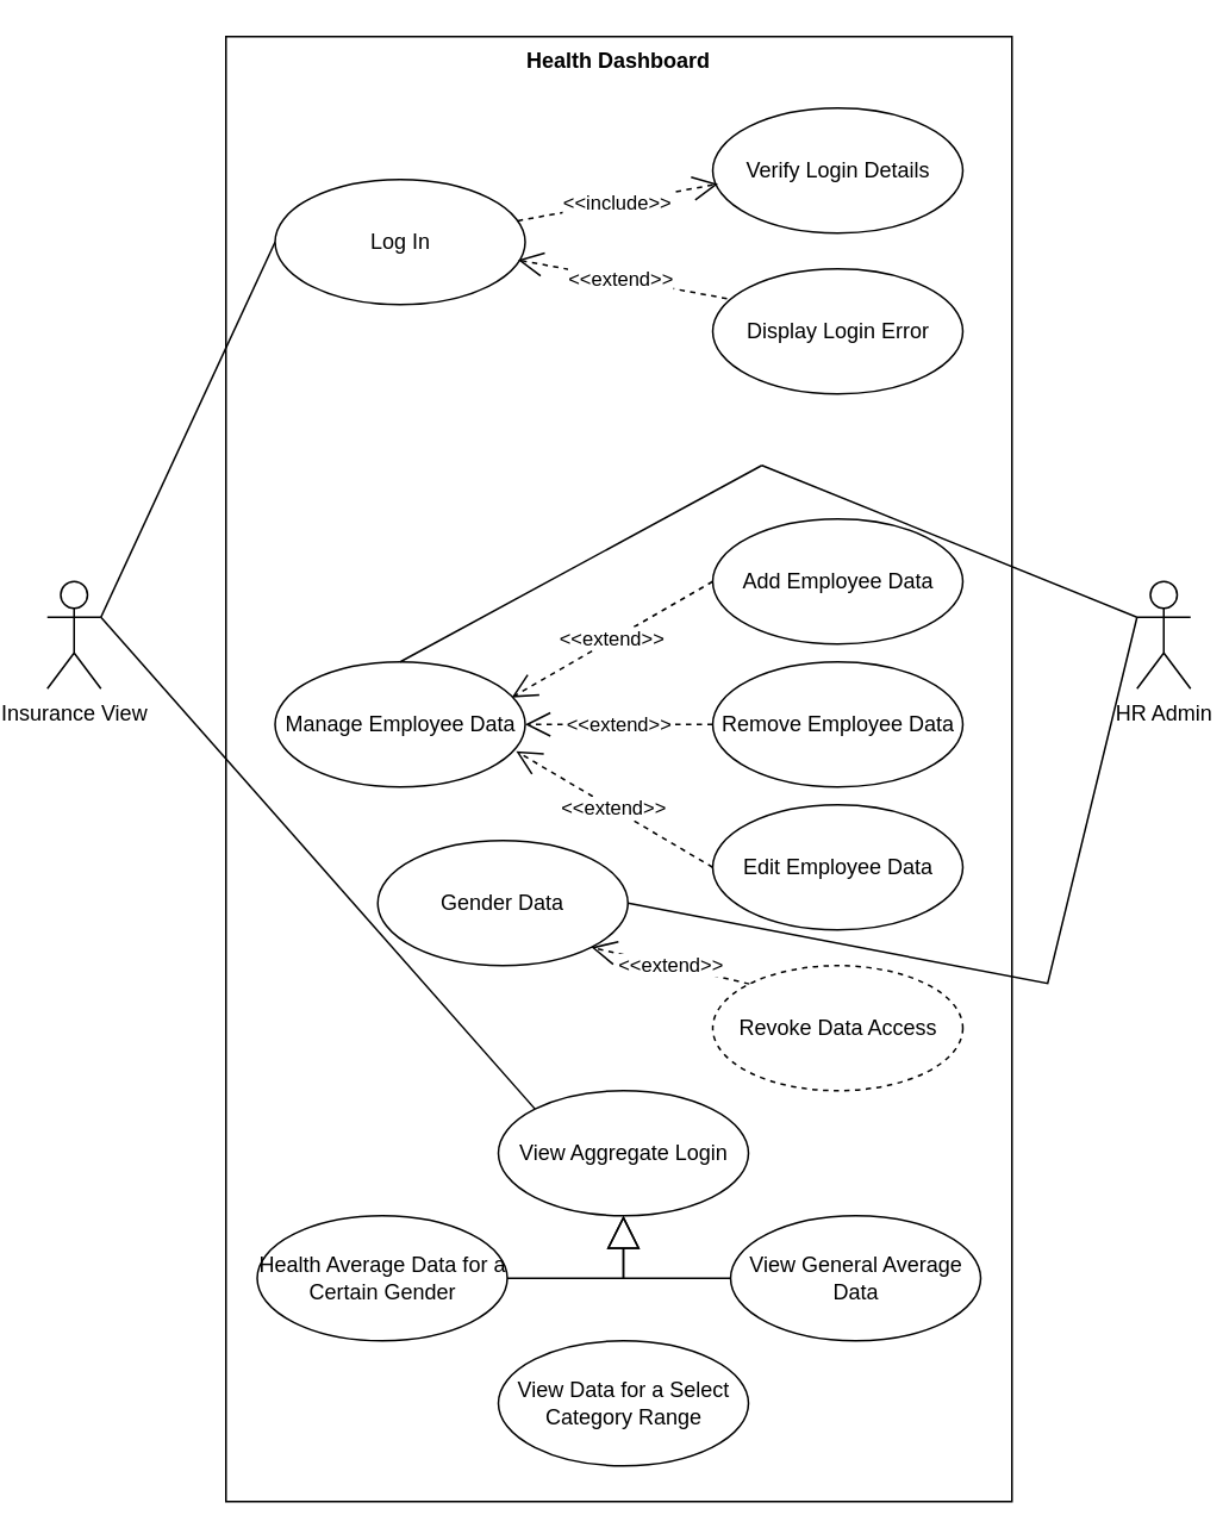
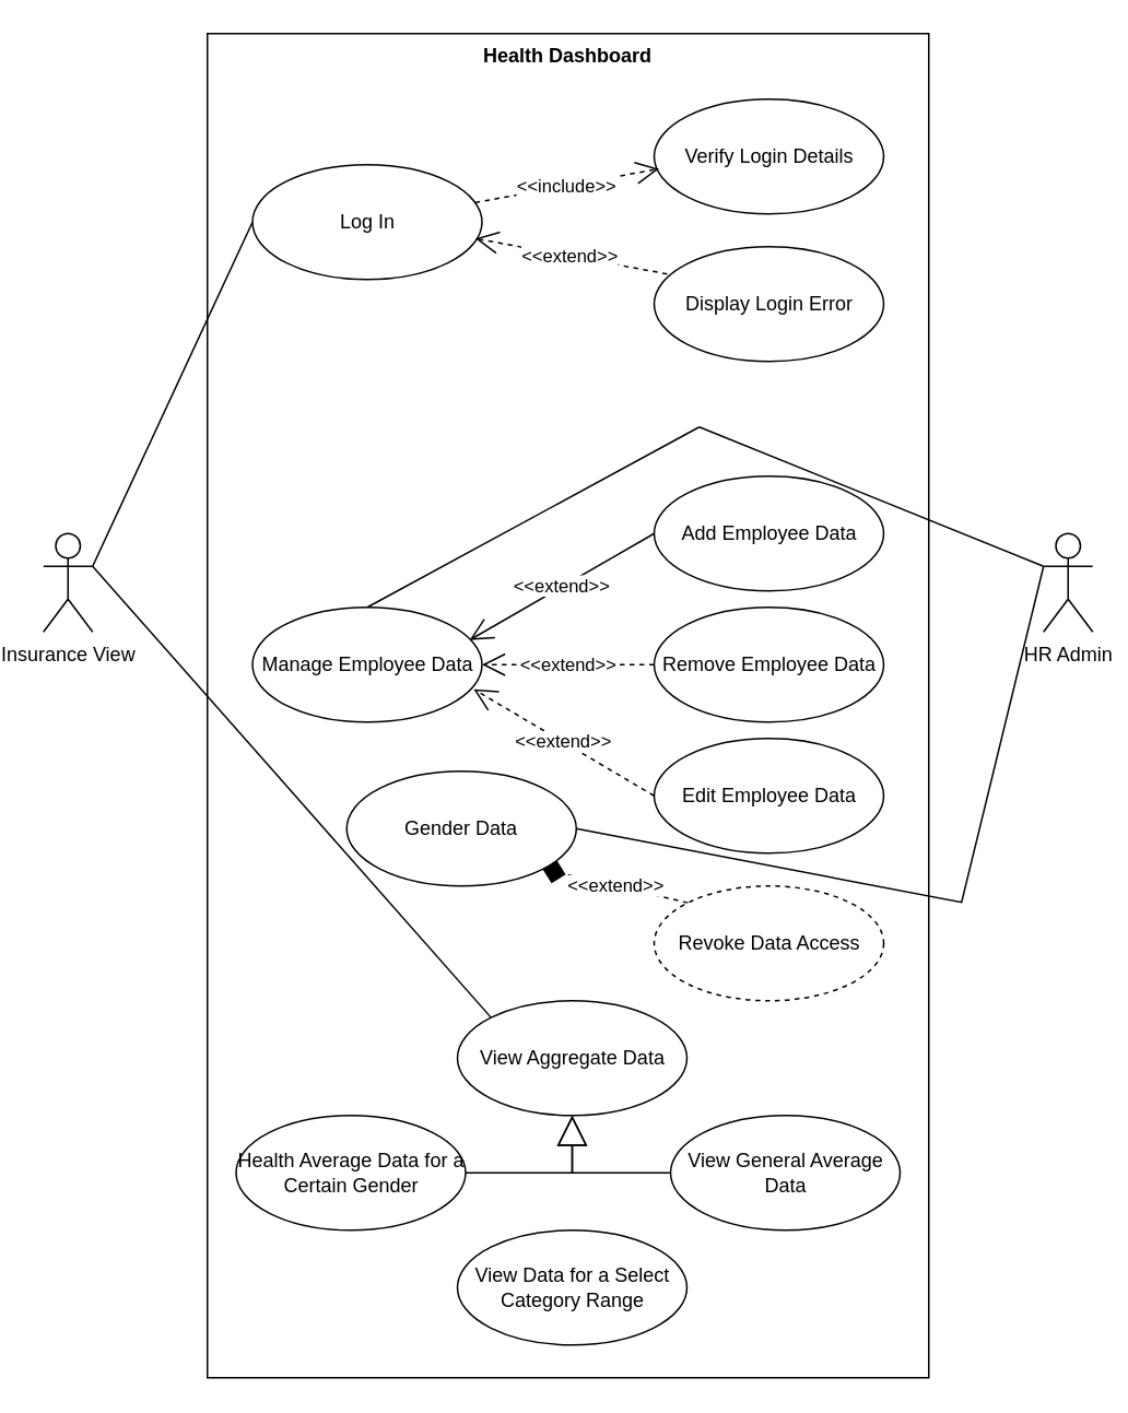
- <mxCell id="17" value="&amp;lt;&amp;lt;extend&amp;gt;&amp;gt;" style="endArrow=open;endSize=12;dashed=1;html=1;rounded=0;exitX=0;exitY=0.5;exitDx=0;exitDy=0;entryX=0.946;entryY=0.285;entryDx=0;entryDy=0;entryPerimeter=0;" edge="1" parent="1" source="10" target="7"><mxGeometry width="160" relative="1" as="geometry"><mxPoint x="379.54" y="360" as="sourcePoint" /><mxPoint x="262.5" y="338.35" as="targetPoint" /></mxGeometry></mxCell>
+ <mxCell id="17" value="&amp;lt;&amp;lt;extend&amp;gt;&amp;gt;" style="endArrow=open;endSize=12;dashed=0;html=1;rounded=0;exitX=0;exitY=0.5;exitDx=0;exitDy=0;entryX=0.946;entryY=0.285;entryDx=0;entryDy=0;entryPerimeter=0;" edge="1" parent="1" source="10" target="7"><mxGeometry width="160" relative="1" as="geometry"><mxPoint x="379.54" y="360" as="sourcePoint" /><mxPoint x="262.5" y="338.35" as="targetPoint" /></mxGeometry></mxCell>
- <mxCell id="30" value="&amp;lt;&amp;lt;extend&amp;gt;&amp;gt;" style="endArrow=open;endSize=12;dashed=1;html=1;rounded=0;exitX=0;exitY=0;exitDx=0;exitDy=0;entryX=1;entryY=1;entryDx=0;entryDy=0;" edge="1" parent="1" source="29" target="27"><mxGeometry width="160" relative="1" as="geometry"><mxPoint x="402.5" y="495" as="sourcePoint" /><mxPoint x="292.46" y="429.98" as="targetPoint" /></mxGeometry></mxCell>
+ <mxCell id="30" value="&amp;lt;&amp;lt;extend&amp;gt;&amp;gt;" style="endArrow=diamond;endSize=12;dashed=1;html=1;rounded=0;exitX=0;exitY=0;exitDx=0;exitDy=0;entryX=1;entryY=1;entryDx=0;entryDy=0;" edge="1" parent="1" source="29" target="27"><mxGeometry width="160" relative="1" as="geometry"><mxPoint x="402.5" y="495" as="sourcePoint" /><mxPoint x="292.46" y="429.98" as="targetPoint" /></mxGeometry></mxCell>
- <mxCell id="9" value="View Aggregate Login" style="ellipse;whiteSpace=wrap;html=1;" vertex="1" parent="1"><mxGeometry x="272.5" y="610" width="140" height="70" as="geometry" /></mxCell>
+ <mxCell id="9" value="View Aggregate Data" style="ellipse;whiteSpace=wrap;html=1;" vertex="1" parent="1"><mxGeometry x="272.5" y="610" width="140" height="70" as="geometry" /></mxCell>
